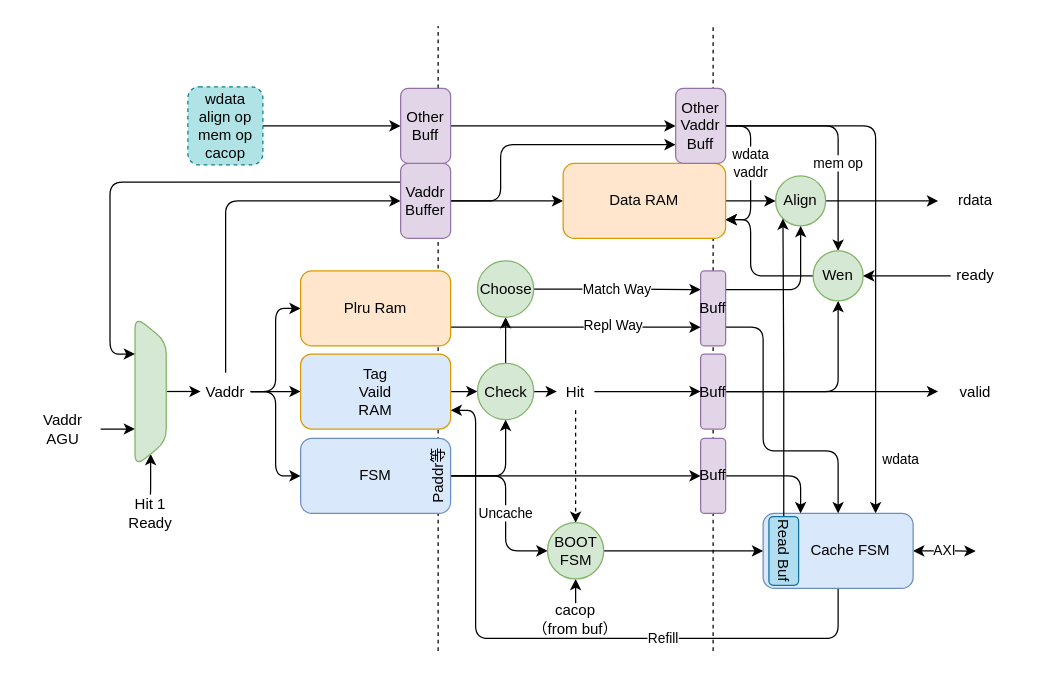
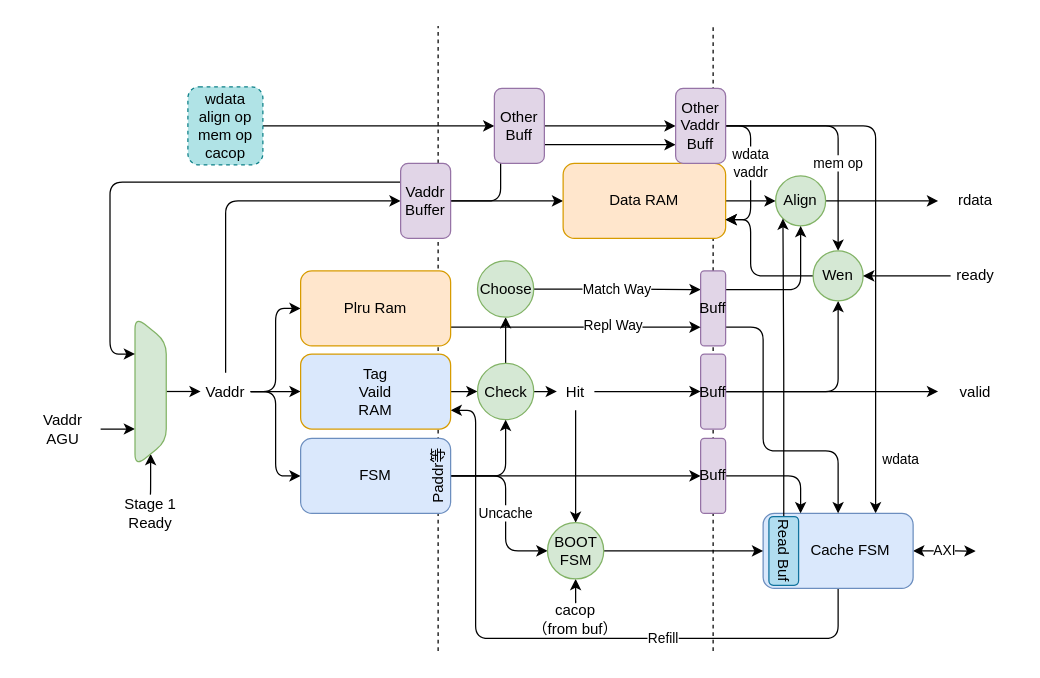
- <mxCell id="54" value="Other&lt;div&gt;Buff&lt;/div&gt;" style="rounded=1;whiteSpace=wrap;html=1;fillColor=#e1d5e7;strokeColor=#9673a6;" parent="1" vertex="1"><mxGeometry x="320" y="70" width="40" height="60" as="geometry" /></mxCell>
+ <mxCell id="54" value="Other&lt;div&gt;Buff&lt;/div&gt;" style="rounded=1;whiteSpace=wrap;html=1;fillColor=#e1d5e7;strokeColor=#9673a6;" parent="1" vertex="1"><mxGeometry x="395" y="70" width="40" height="60" as="geometry" /></mxCell>
- <mxCell id="16" style="edgeStyle=orthogonalEdgeStyle;rounded=1;orthogonalLoop=1;jettySize=auto;html=1;exitX=0.5;exitY=1;exitDx=0;exitDy=0;entryX=0.5;entryY=0;entryDx=0;entryDy=0;dashed=1;" edge="1" parent="1" source="17" target="67"><mxGeometry relative="1" as="geometry" /></mxCell>
+ <mxCell id="16" style="edgeStyle=orthogonalEdgeStyle;rounded=1;orthogonalLoop=1;jettySize=auto;html=1;exitX=0.5;exitY=1;exitDx=0;exitDy=0;entryX=0.5;entryY=0;entryDx=0;entryDy=0;" edge="1" parent="1" source="17" target="67"><mxGeometry relative="1" as="geometry" /></mxCell>
- <mxCell id="70" value="Hit 1&lt;div&gt;Ready&lt;/div&gt;" style="text;html=1;align=center;verticalAlign=middle;whiteSpace=wrap;rounded=0;" vertex="1" parent="1"><mxGeometry x="89.81" y="395" width="60" height="30" as="geometry" /></mxCell>
+ <mxCell id="70" value="Stage 1&lt;div&gt;Ready&lt;/div&gt;" style="text;html=1;align=center;verticalAlign=middle;whiteSpace=wrap;rounded=0;" vertex="1" parent="1"><mxGeometry x="89.81" y="395" width="60" height="30" as="geometry" /></mxCell>
